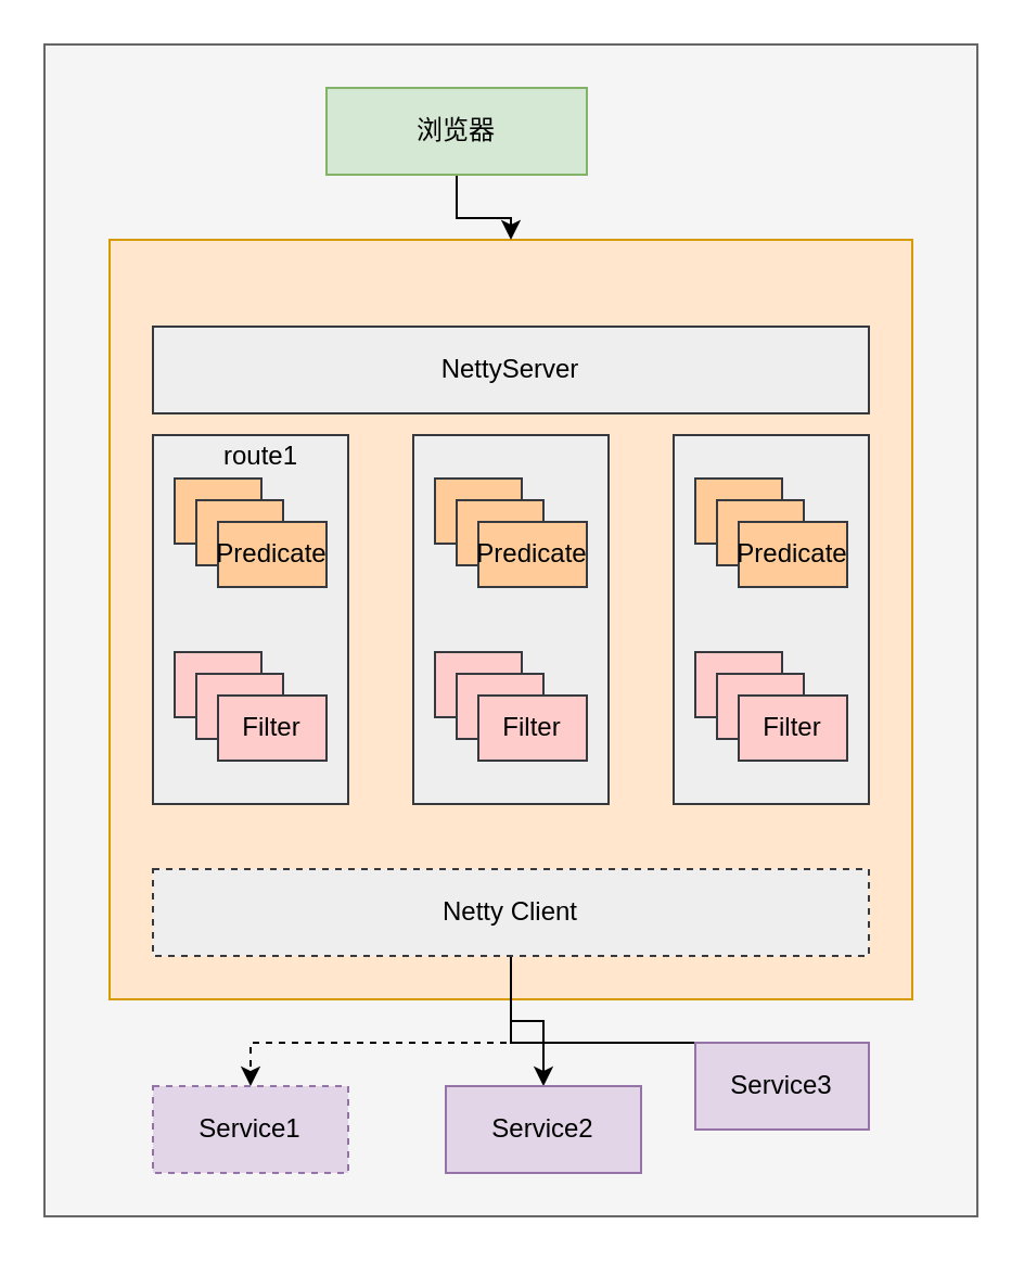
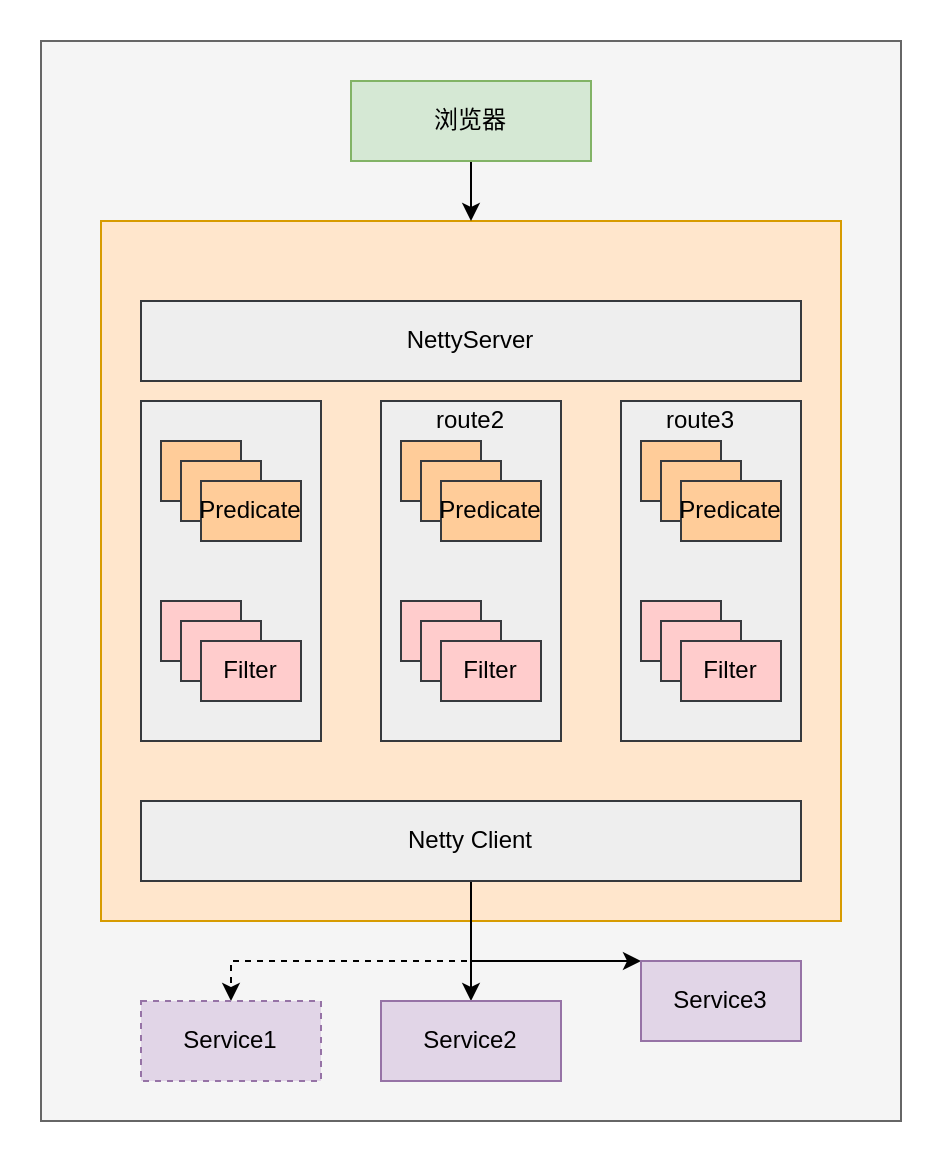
- <mxCell id="6" value="浏览器" style="rounded=0;whiteSpace=wrap;html=1;fillColor=#d5e8d4;strokeColor=#82b366;" vertex="1" parent="1"><mxGeometry x="150" y="40" width="120" height="40" as="geometry" /></mxCell>
+ <mxCell id="6" value="浏览器" style="rounded=0;whiteSpace=wrap;html=1;fillColor=#d5e8d4;strokeColor=#82b366;" vertex="1" parent="1"><mxGeometry x="175" y="40" width="120" height="40" as="geometry" /></mxCell>
- <mxCell id="35" value="route1" style="text;html=1;strokeColor=none;fillColor=none;align=center;verticalAlign=middle;whiteSpace=wrap;rounded=0;" vertex="1" parent="1"><mxGeometry x="90" y="200" width="60" height="20" as="geometry" /></mxCell>
+ <mxCell id="36" value="route2" style="text;html=1;strokeColor=none;fillColor=none;align=center;verticalAlign=middle;whiteSpace=wrap;rounded=0;" vertex="1" parent="1"><mxGeometry x="205" y="200" width="60" height="20" as="geometry" /></mxCell>
+ <mxCell id="37" value="route3" style="text;html=1;strokeColor=none;fillColor=none;align=center;verticalAlign=middle;whiteSpace=wrap;rounded=0;" vertex="1" parent="1"><mxGeometry x="320" y="200" width="60" height="20" as="geometry" /></mxCell>
- <mxCell id="31" value="Netty Client" style="rounded=0;whiteSpace=wrap;html=1;fillColor=#eeeeee;strokeColor=#36393d;dashed=1;" vertex="1" parent="1"><mxGeometry x="70" y="400" width="330" height="40" as="geometry" /></mxCell>
+ <mxCell id="31" value="Netty Client" style="rounded=0;whiteSpace=wrap;html=1;fillColor=#eeeeee;strokeColor=#36393d;" vertex="1" parent="1"><mxGeometry x="70" y="400" width="330" height="40" as="geometry" /></mxCell>
- <mxCell id="30" style="edgeStyle=orthogonalEdgeStyle;rounded=0;orthogonalLoop=1;jettySize=auto;html=1;endArrow=none;" edge="1" parent="1" source="31" target="34"><mxGeometry relative="1" as="geometry"><Array as="points"><mxPoint x="235" y="480" /><mxPoint x="360" y="480" /></Array></mxGeometry></mxCell>
+ <mxCell id="30" style="edgeStyle=orthogonalEdgeStyle;rounded=0;orthogonalLoop=1;jettySize=auto;html=1;" edge="1" parent="1" source="31" target="34"><mxGeometry relative="1" as="geometry"><Array as="points"><mxPoint x="235" y="480" /><mxPoint x="360" y="480" /></Array></mxGeometry></mxCell>
- <mxCell id="33" value="Service2" style="rounded=0;whiteSpace=wrap;html=1;fillColor=#e1d5e7;strokeColor=#9673a6;" vertex="1" parent="1"><mxGeometry x="205" y="500" width="90" height="40" as="geometry" /></mxCell>
+ <mxCell id="33" value="Service2" style="rounded=0;whiteSpace=wrap;html=1;fillColor=#e1d5e7;strokeColor=#9673a6;" vertex="1" parent="1"><mxGeometry x="190" y="500" width="90" height="40" as="geometry" /></mxCell>
